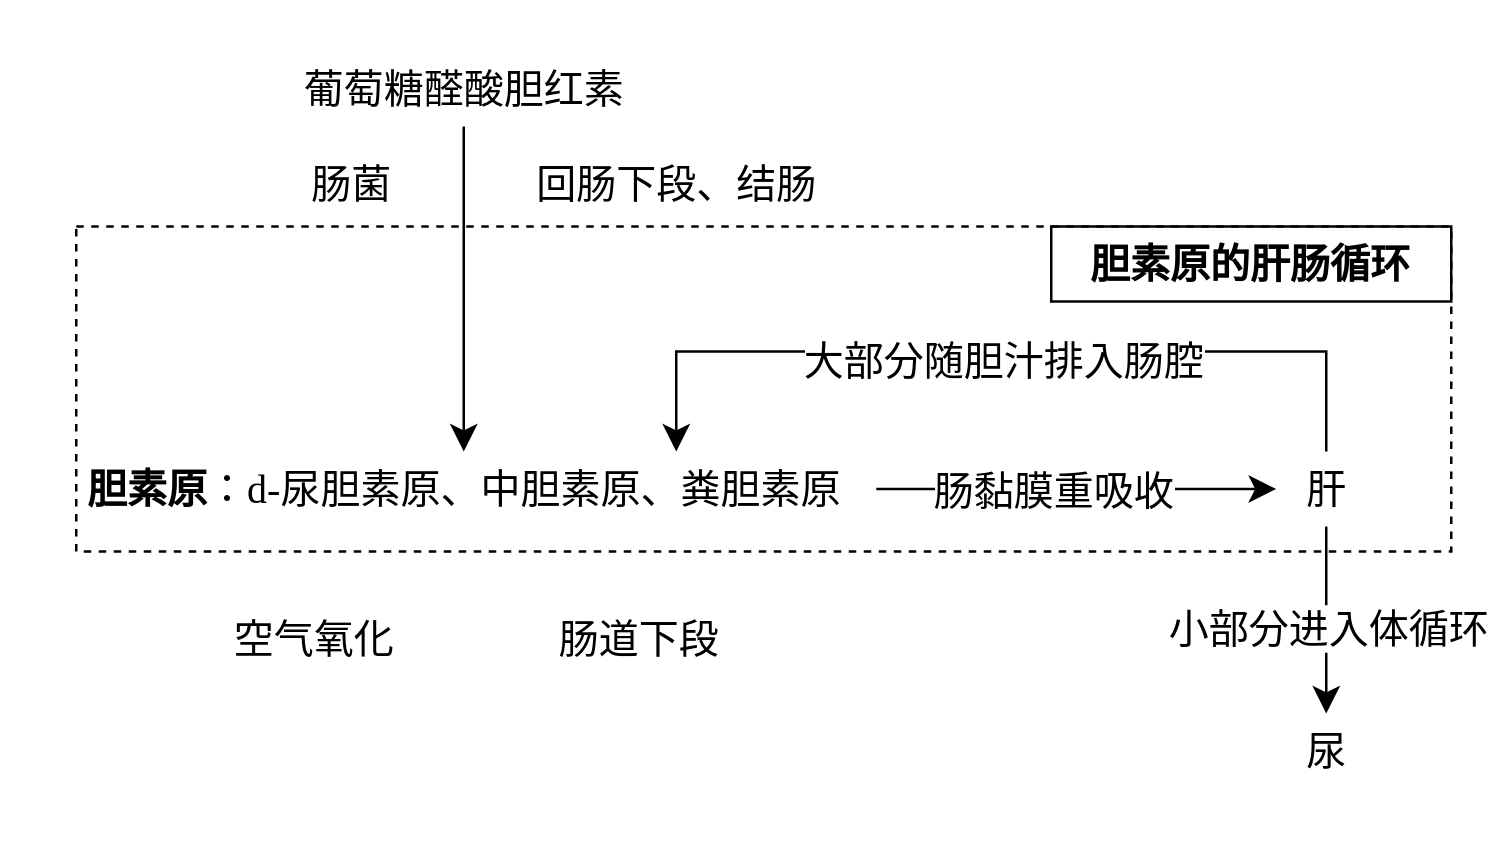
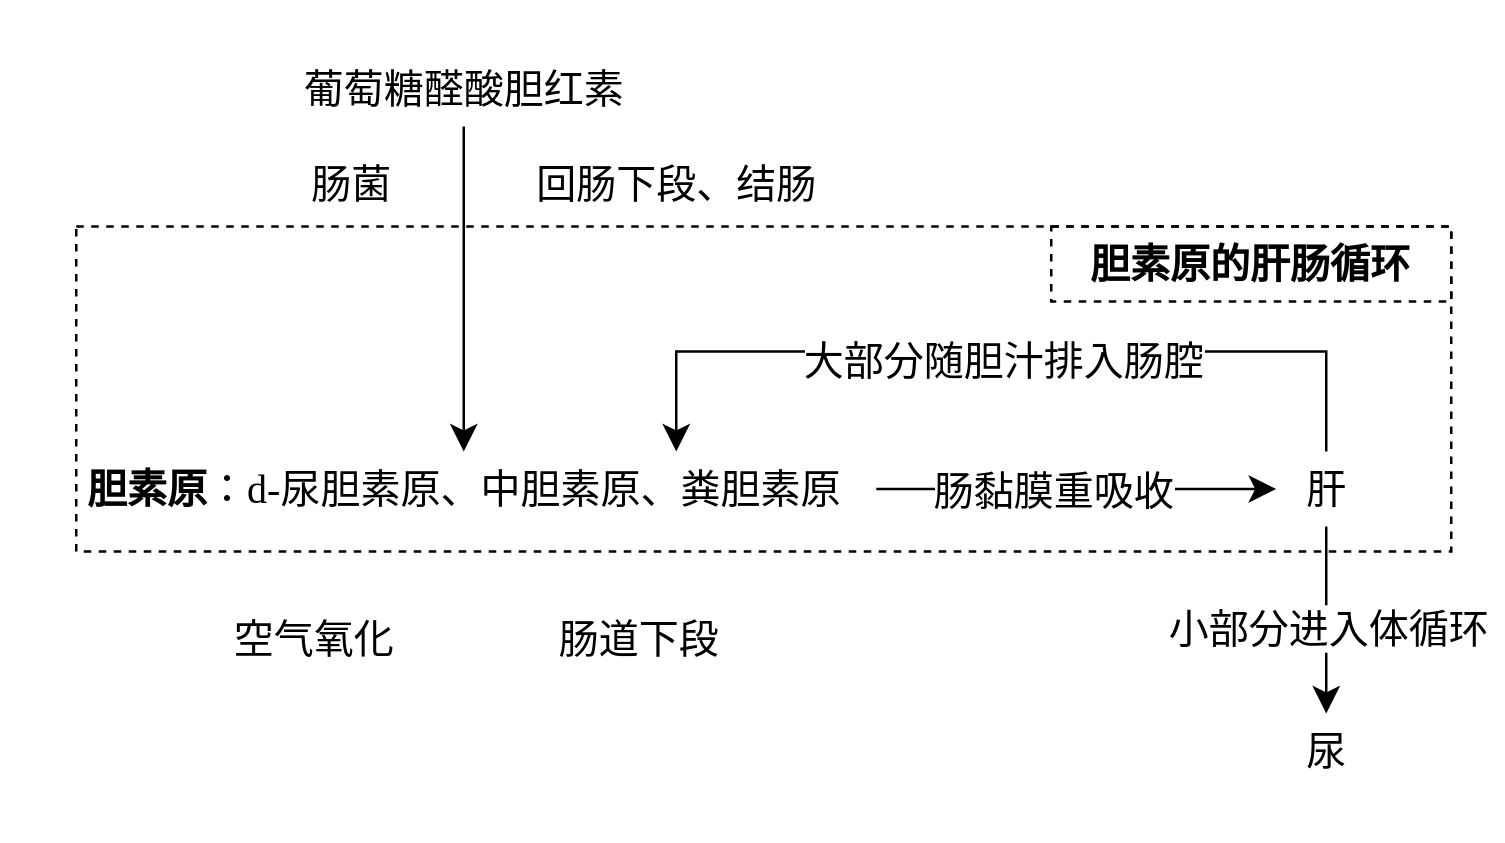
- <mxCell id="18" value="胆素原的肝肠循环" style="rounded=0;whiteSpace=wrap;html=1;fontSize=16;fillColor=none;dashed=0;fontStyle=1;fontFamily=var(--font-sans);" parent="1" vertex="1"><mxGeometry x="420" y="90" width="160" height="30" as="geometry" /></mxCell>
+ <mxCell id="18" value="胆素原的肝肠循环" style="rounded=0;whiteSpace=wrap;html=1;fontSize=16;fillColor=none;dashed=1;fontStyle=1;fontFamily=var(--font-sans);" parent="1" vertex="1"><mxGeometry x="420" y="90" width="160" height="30" as="geometry" /></mxCell>
